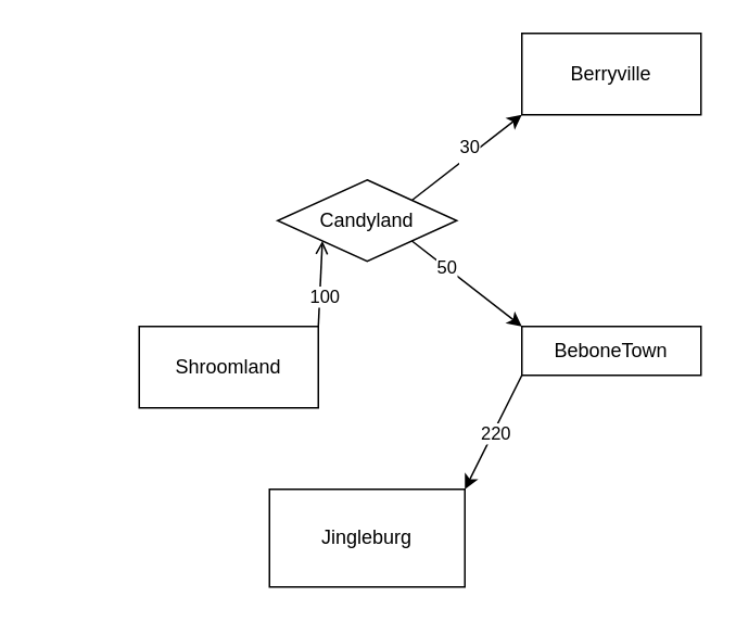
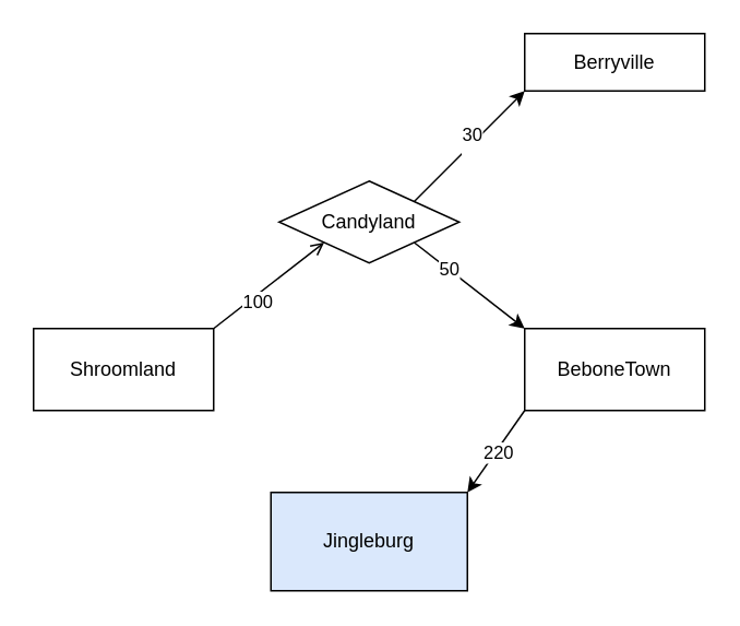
- <mxCell id="4" value="Berryville" style="rounded=0;whiteSpace=wrap;html=1;" vertex="1" parent="1"><mxGeometry x="320" y="20" width="110" height="50" as="geometry" /></mxCell>
+ <mxCell id="4" value="Berryville" style="rounded=0;whiteSpace=wrap;html=1;" vertex="1" parent="1"><mxGeometry x="320" y="20" width="110" height="35" as="geometry" /></mxCell>
- <mxCell id="5" value="BeboneT&lt;span style=&quot;background-color: transparent; color: light-dark(rgb(0, 0, 0), rgb(255, 255, 255));&quot;&gt;own&lt;/span&gt;" style="rounded=0;whiteSpace=wrap;html=1;" vertex="1" parent="1"><mxGeometry x="320" y="200" width="110" height="30" as="geometry" /></mxCell>
+ <mxCell id="5" value="BeboneT&lt;span style=&quot;background-color: transparent; color: light-dark(rgb(0, 0, 0), rgb(255, 255, 255));&quot;&gt;own&lt;/span&gt;" style="rounded=0;whiteSpace=wrap;html=1;" vertex="1" parent="1"><mxGeometry x="320" y="200" width="110" height="50" as="geometry" /></mxCell>
- <mxCell id="2" value="Shroomland" style="rounded=0;whiteSpace=wrap;html=1;" vertex="1" parent="1"><mxGeometry x="85" y="200" width="110" height="50" as="geometry" /></mxCell>
+ <mxCell id="2" value="Shroomland" style="rounded=0;whiteSpace=wrap;html=1;" vertex="1" parent="1"><mxGeometry x="20" y="200" width="110" height="50" as="geometry" /></mxCell>
- <mxCell id="12" value="Jingleburg" style="rounded=0;whiteSpace=wrap;html=1;" vertex="1" parent="1"><mxGeometry x="165" y="300" width="120" height="60" as="geometry" /></mxCell>
+ <mxCell id="12" value="Jingleburg" style="rounded=0;whiteSpace=wrap;html=1;fillColor=#dae8fc;" vertex="1" parent="1"><mxGeometry x="165" y="300" width="120" height="60" as="geometry" /></mxCell>
